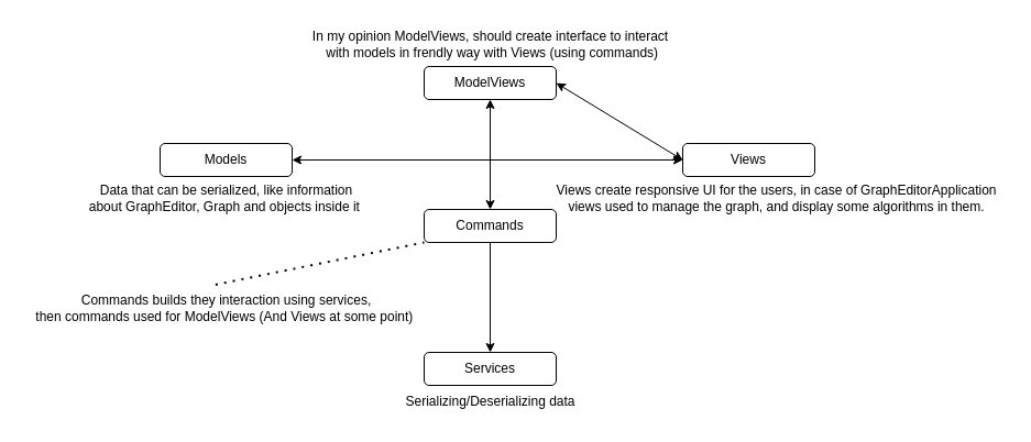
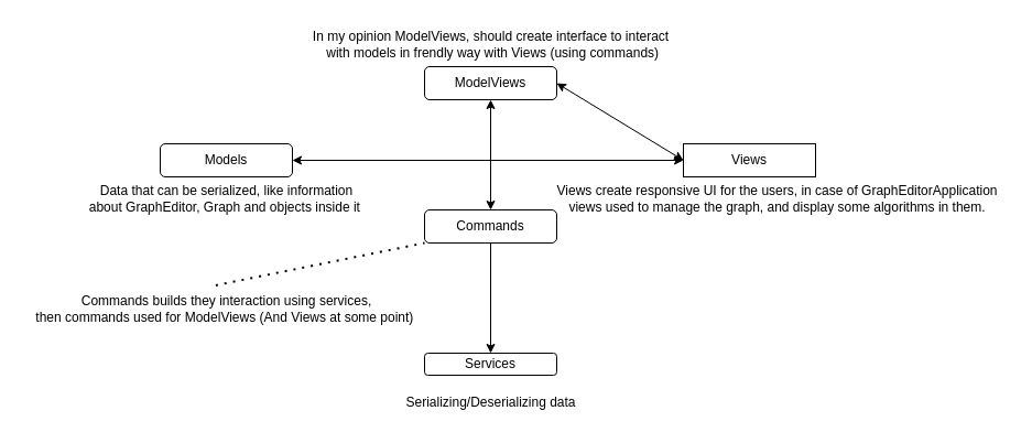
- <mxCell id="9" value="Views" style="rounded=1;whiteSpace=wrap;html=1;" vertex="1" parent="1"><mxGeometry x="620" y="130" width="120" height="30" as="geometry" /></mxCell>
+ <mxCell id="9" value="Views" style="whiteSpace=wrap;html=1;rounded=0;" vertex="1" parent="1"><mxGeometry x="620" y="130" width="120" height="30" as="geometry" /></mxCell>
- <mxCell id="5" value="Services" style="rounded=1;whiteSpace=wrap;html=1;" vertex="1" parent="1"><mxGeometry x="385" y="320" width="120" height="30" as="geometry" /></mxCell>
+ <mxCell id="5" value="Services" style="rounded=1;whiteSpace=wrap;html=1;" vertex="1" parent="1"><mxGeometry x="385" y="320" width="120" height="20" as="geometry" /></mxCell>
